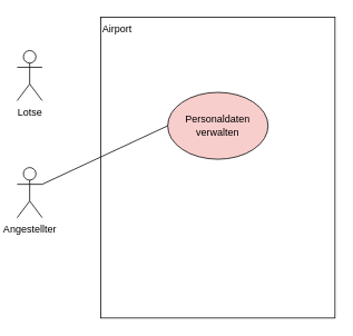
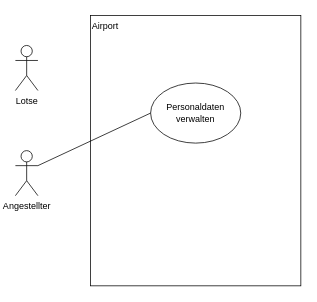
- <mxCell id="4" value="Personaldaten verwalten" style="ellipse;whiteSpace=wrap;html=1;fillColor=#f8cecc;" vertex="1" parent="1"><mxGeometry x="200" y="110" width="120" height="80" as="geometry" /></mxCell>
+ <mxCell id="4" value="Personaldaten verwalten" style="ellipse;whiteSpace=wrap;html=1;" vertex="1" parent="1"><mxGeometry x="200" y="110" width="120" height="80" as="geometry" /></mxCell>
